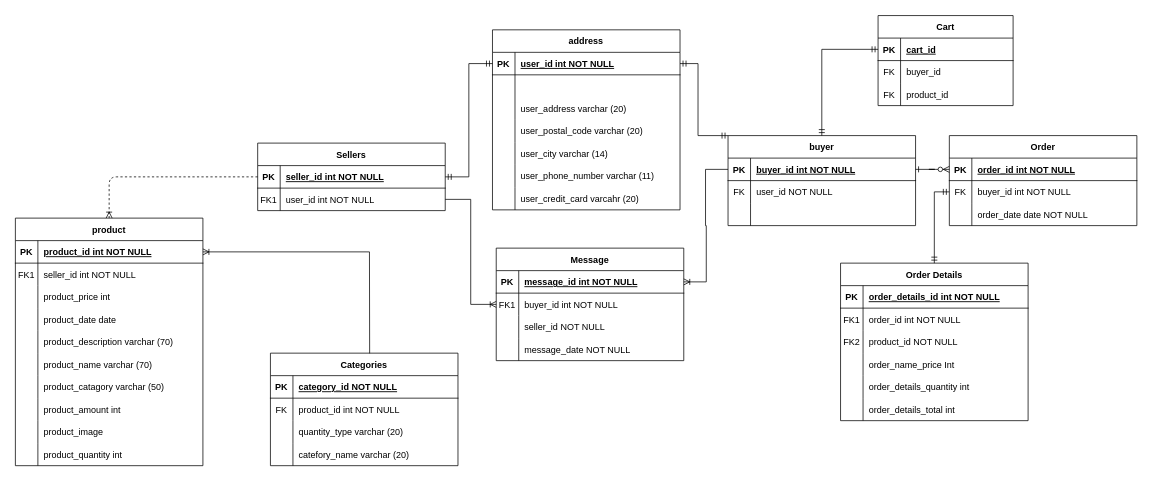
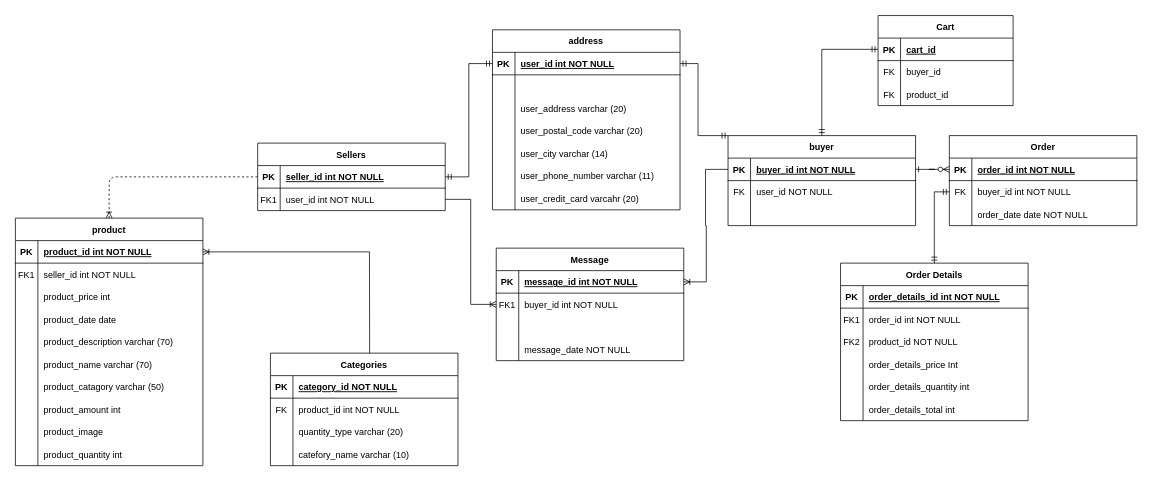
- <mxCell id="92" value="seller_id NOT NULL" style="shape=partialRectangle;overflow=hidden;connectable=0;fillColor=none;top=0;left=0;bottom=0;right=0;align=left;spacingLeft=6;" parent="90" vertex="1"><mxGeometry x="30" width="220" height="30" as="geometry"><mxRectangle width="220" height="30" as="alternateBounds" /></mxGeometry></mxCell>
- <mxCell id="122" value="order_name_price Int" style="shape=partialRectangle;connectable=0;fillColor=none;top=0;left=0;bottom=0;right=0;align=left;spacingLeft=6;overflow=hidden;" parent="120" vertex="1"><mxGeometry x="30" width="220" height="30" as="geometry"><mxRectangle width="220" height="30" as="alternateBounds" /></mxGeometry></mxCell>
+ <mxCell id="122" value="order_details_price Int" style="shape=partialRectangle;connectable=0;fillColor=none;top=0;left=0;bottom=0;right=0;align=left;spacingLeft=6;overflow=hidden;" parent="120" vertex="1"><mxGeometry x="30" width="220" height="30" as="geometry"><mxRectangle width="220" height="30" as="alternateBounds" /></mxGeometry></mxCell>
- <mxCell id="141" value="catefory_name varchar (20)" style="shape=partialRectangle;connectable=0;fillColor=none;top=0;left=0;bottom=0;right=0;align=left;spacingLeft=6;overflow=hidden;" parent="139" vertex="1"><mxGeometry x="30" width="220" height="30" as="geometry"><mxRectangle width="220" height="30" as="alternateBounds" /></mxGeometry></mxCell>
+ <mxCell id="141" value="catefory_name varchar (10)" style="shape=partialRectangle;connectable=0;fillColor=none;top=0;left=0;bottom=0;right=0;align=left;spacingLeft=6;overflow=hidden;" parent="139" vertex="1"><mxGeometry x="30" width="220" height="30" as="geometry"><mxRectangle width="220" height="30" as="alternateBounds" /></mxGeometry></mxCell>
